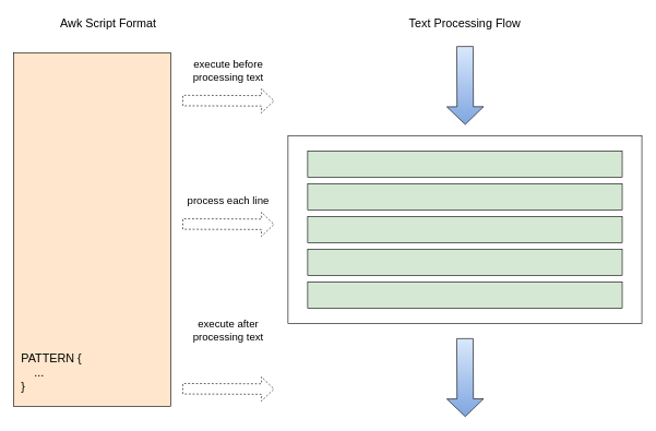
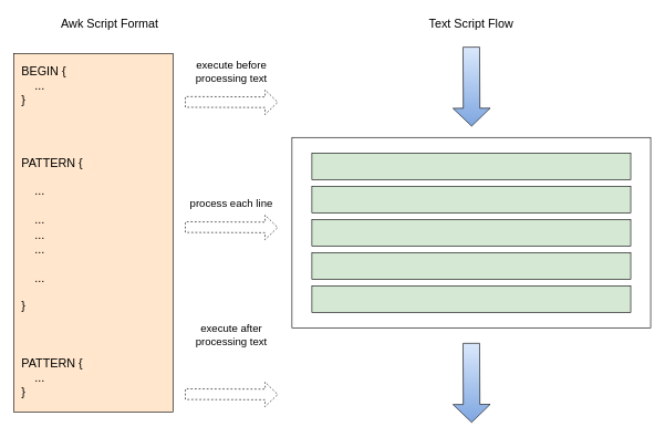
- <mxCell id="12" value="&lt;font style=&quot;font-size: 18px;&quot;&gt;Text Processing Flow&lt;/font&gt;" style="text;html=1;strokeColor=none;fillColor=none;align=center;verticalAlign=middle;whiteSpace=wrap;rounded=0;" vertex="1" parent="11"><mxGeometry x="170" width="200" height="30" as="geometry" /></mxCell>
+ <mxCell id="12" value="&lt;font style=&quot;font-size: 18px;&quot;&gt;Text Script Flow&lt;/font&gt;" style="text;html=1;strokeColor=none;fillColor=none;align=center;verticalAlign=middle;whiteSpace=wrap;rounded=0;" vertex="1" parent="11"><mxGeometry x="170" width="200" height="30" as="geometry" /></mxCell>
+ <mxCell id="6" value="&lt;font style=&quot;font-size: 18px;&quot;&gt;BEGIN {&lt;br&gt;&amp;nbsp; &amp;nbsp; ...&lt;br&gt;}&lt;/font&gt;" style="text;html=1;strokeColor=none;fillColor=none;align=left;verticalAlign=top;whiteSpace=wrap;rounded=0;" vertex="1" parent="5"><mxGeometry width="160" height="90" as="geometry" /></mxCell>
+ <mxCell id="8" value="&lt;font style=&quot;font-size: 18px;&quot;&gt;PATTERN {&lt;br style=&quot;font-size: 18px;&quot;&gt;&lt;br style=&quot;font-size: 18px;&quot;&gt;&amp;nbsp; &amp;nbsp; ...&lt;br style=&quot;font-size: 18px;&quot;&gt;&lt;br style=&quot;font-size: 18px;&quot;&gt;&amp;nbsp; &amp;nbsp; ...&lt;br style=&quot;font-size: 18px;&quot;&gt;&amp;nbsp; &amp;nbsp; ...&lt;br&gt;&amp;nbsp; &amp;nbsp; ...&lt;br style=&quot;font-size: 18px;&quot;&gt;&lt;br style=&quot;font-size: 18px;&quot;&gt;&amp;nbsp; &amp;nbsp; ...&lt;br style=&quot;font-size: 18px;&quot;&gt;&lt;br style=&quot;font-size: 18px;&quot;&gt;}&lt;/font&gt;" style="text;html=1;strokeColor=none;fillColor=none;align=left;verticalAlign=top;whiteSpace=wrap;rounded=0;fontSize=18;" vertex="1" parent="5"><mxGeometry y="138" width="160" height="250" as="geometry" /></mxCell>
